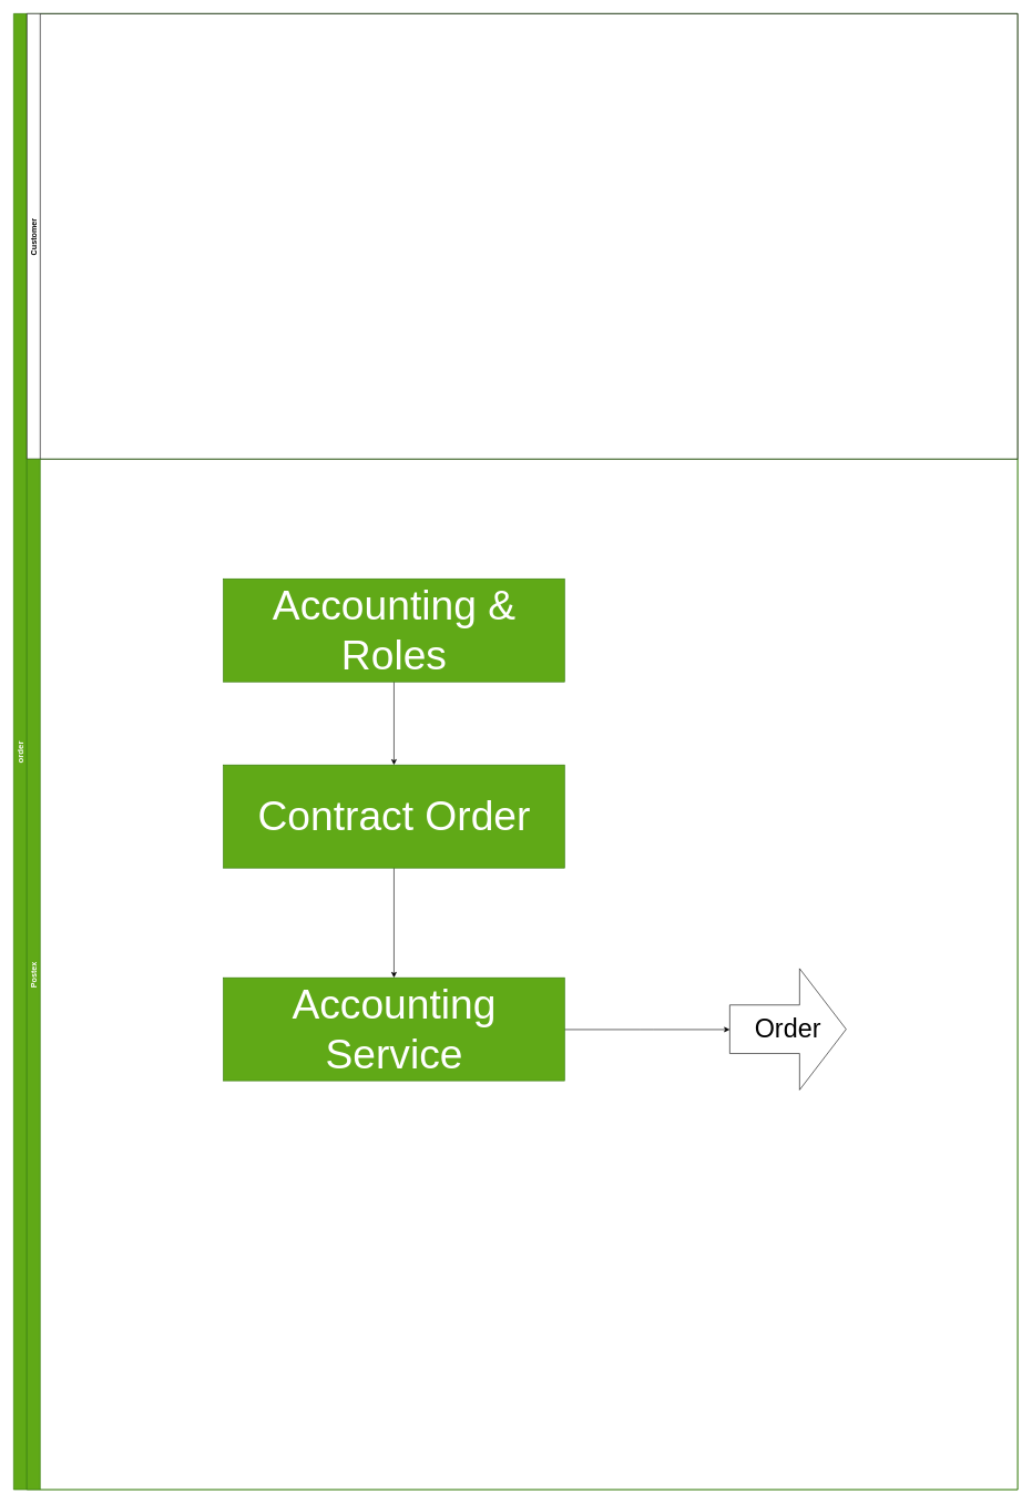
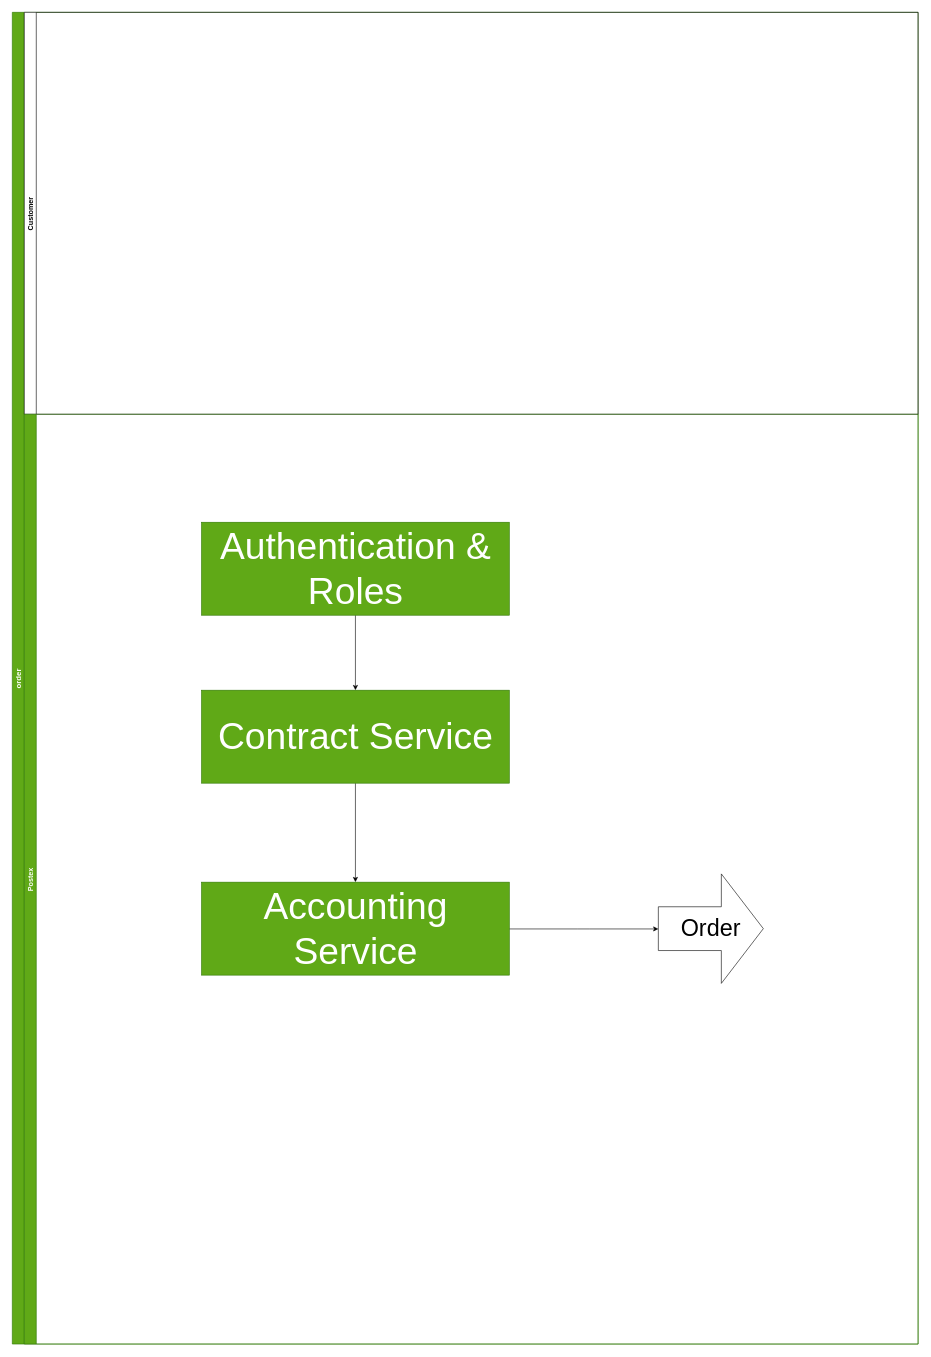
- <mxCell id="6" value="&lt;span style=&quot;font-size: 62px&quot;&gt;Accounting &amp;amp; Roles&lt;/span&gt;" style="whiteSpace=wrap;html=1;fontSize=13;fillColor=#60a917;strokeColor=#2D7600;fontColor=#ffffff;" parent="4" vertex="1"><mxGeometry x="295.5" y="180" width="513" height="155" as="geometry" /></mxCell>
+ <mxCell id="6" value="&lt;span style=&quot;font-size: 62px&quot;&gt;Authentication &amp;amp; Roles&lt;/span&gt;" style="whiteSpace=wrap;html=1;fontSize=13;fillColor=#60a917;strokeColor=#2D7600;fontColor=#ffffff;" parent="4" vertex="1"><mxGeometry x="295.5" y="180" width="513" height="155" as="geometry" /></mxCell>
- <mxCell id="8" value="&lt;span style=&quot;font-size: 62px&quot;&gt;Contract Order&lt;/span&gt;" style="whiteSpace=wrap;html=1;fontSize=13;fillColor=#60a917;strokeColor=#2D7600;fontColor=#ffffff;" vertex="1" parent="4"><mxGeometry x="295.5" y="460" width="513" height="155" as="geometry" /></mxCell>
+ <mxCell id="8" value="&lt;span style=&quot;font-size: 62px&quot;&gt;Contract Service&lt;/span&gt;" style="whiteSpace=wrap;html=1;fontSize=13;fillColor=#60a917;strokeColor=#2D7600;fontColor=#ffffff;" vertex="1" parent="4"><mxGeometry x="295.5" y="460" width="513" height="155" as="geometry" /></mxCell>
